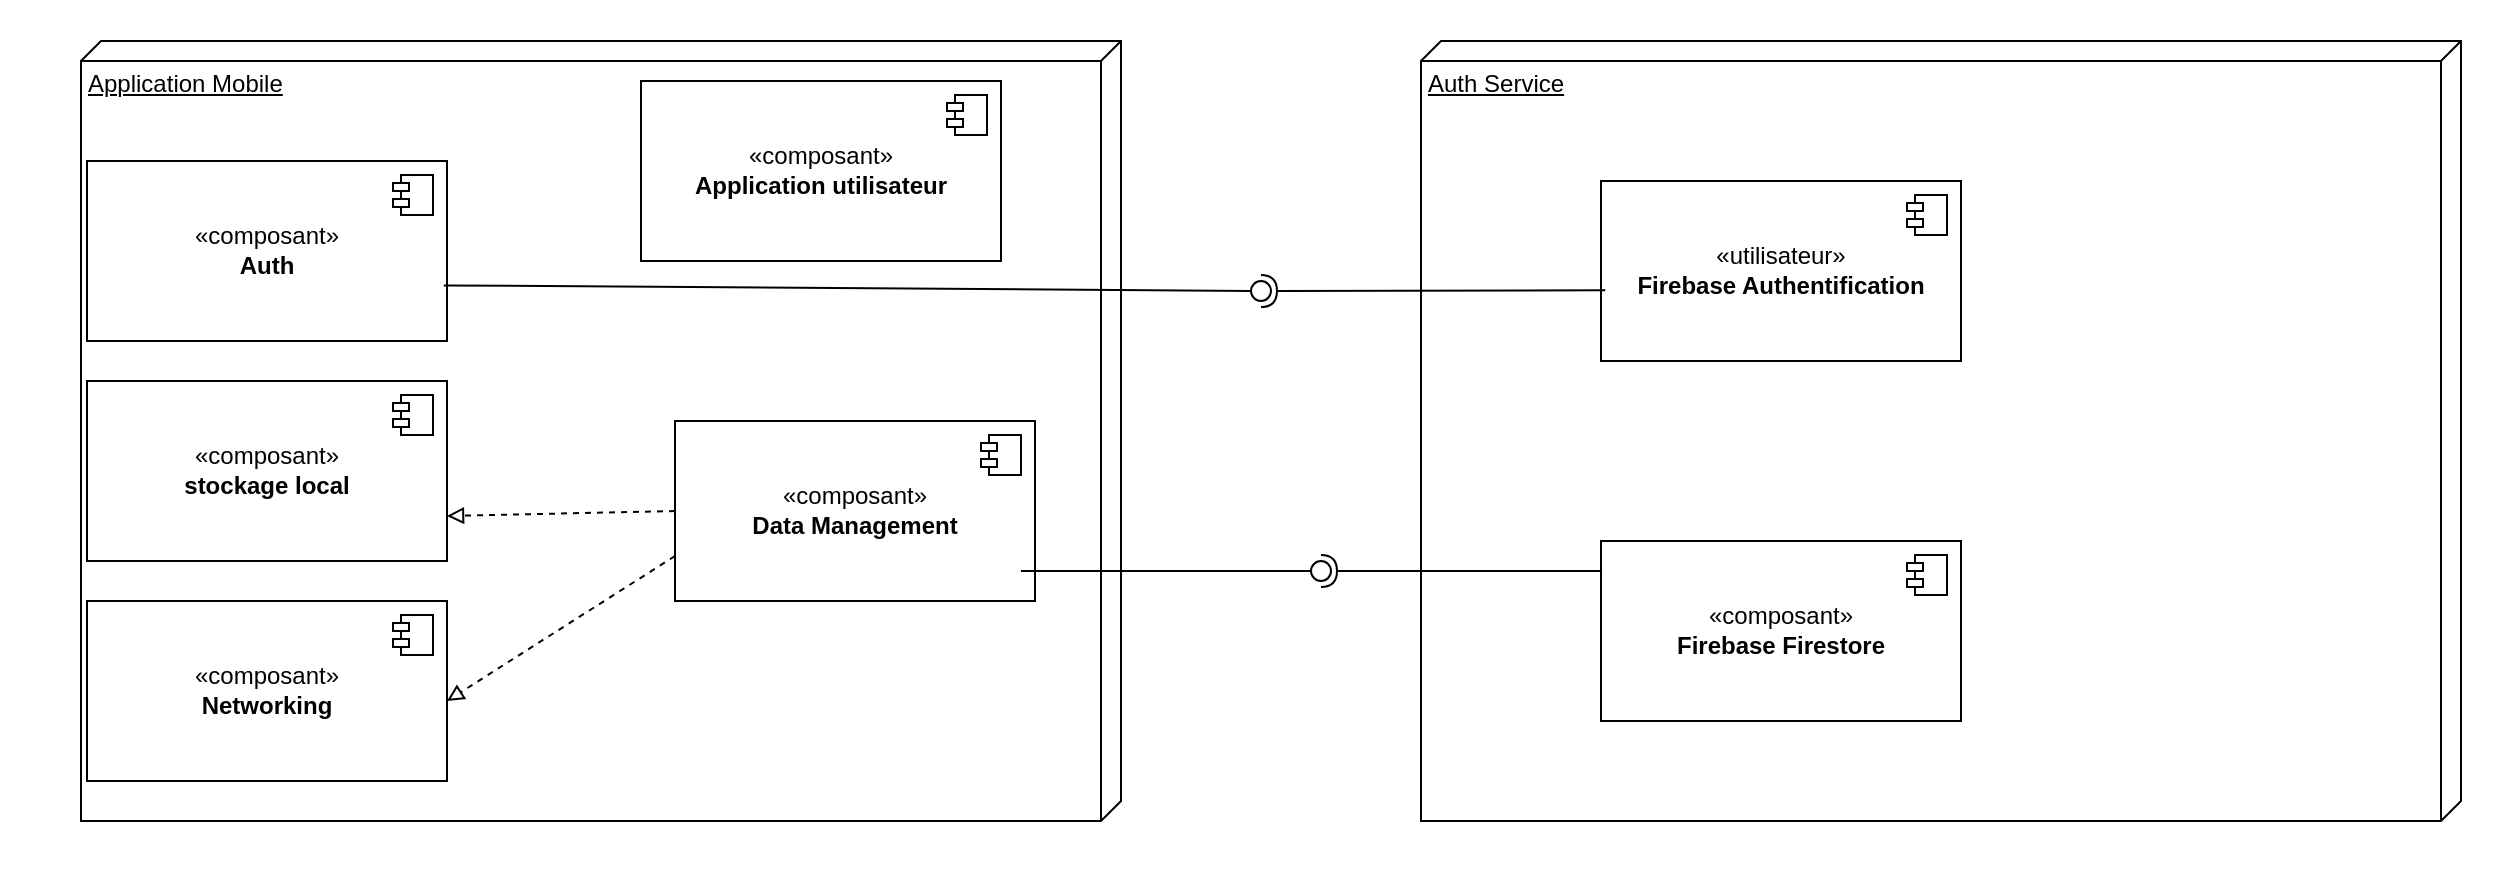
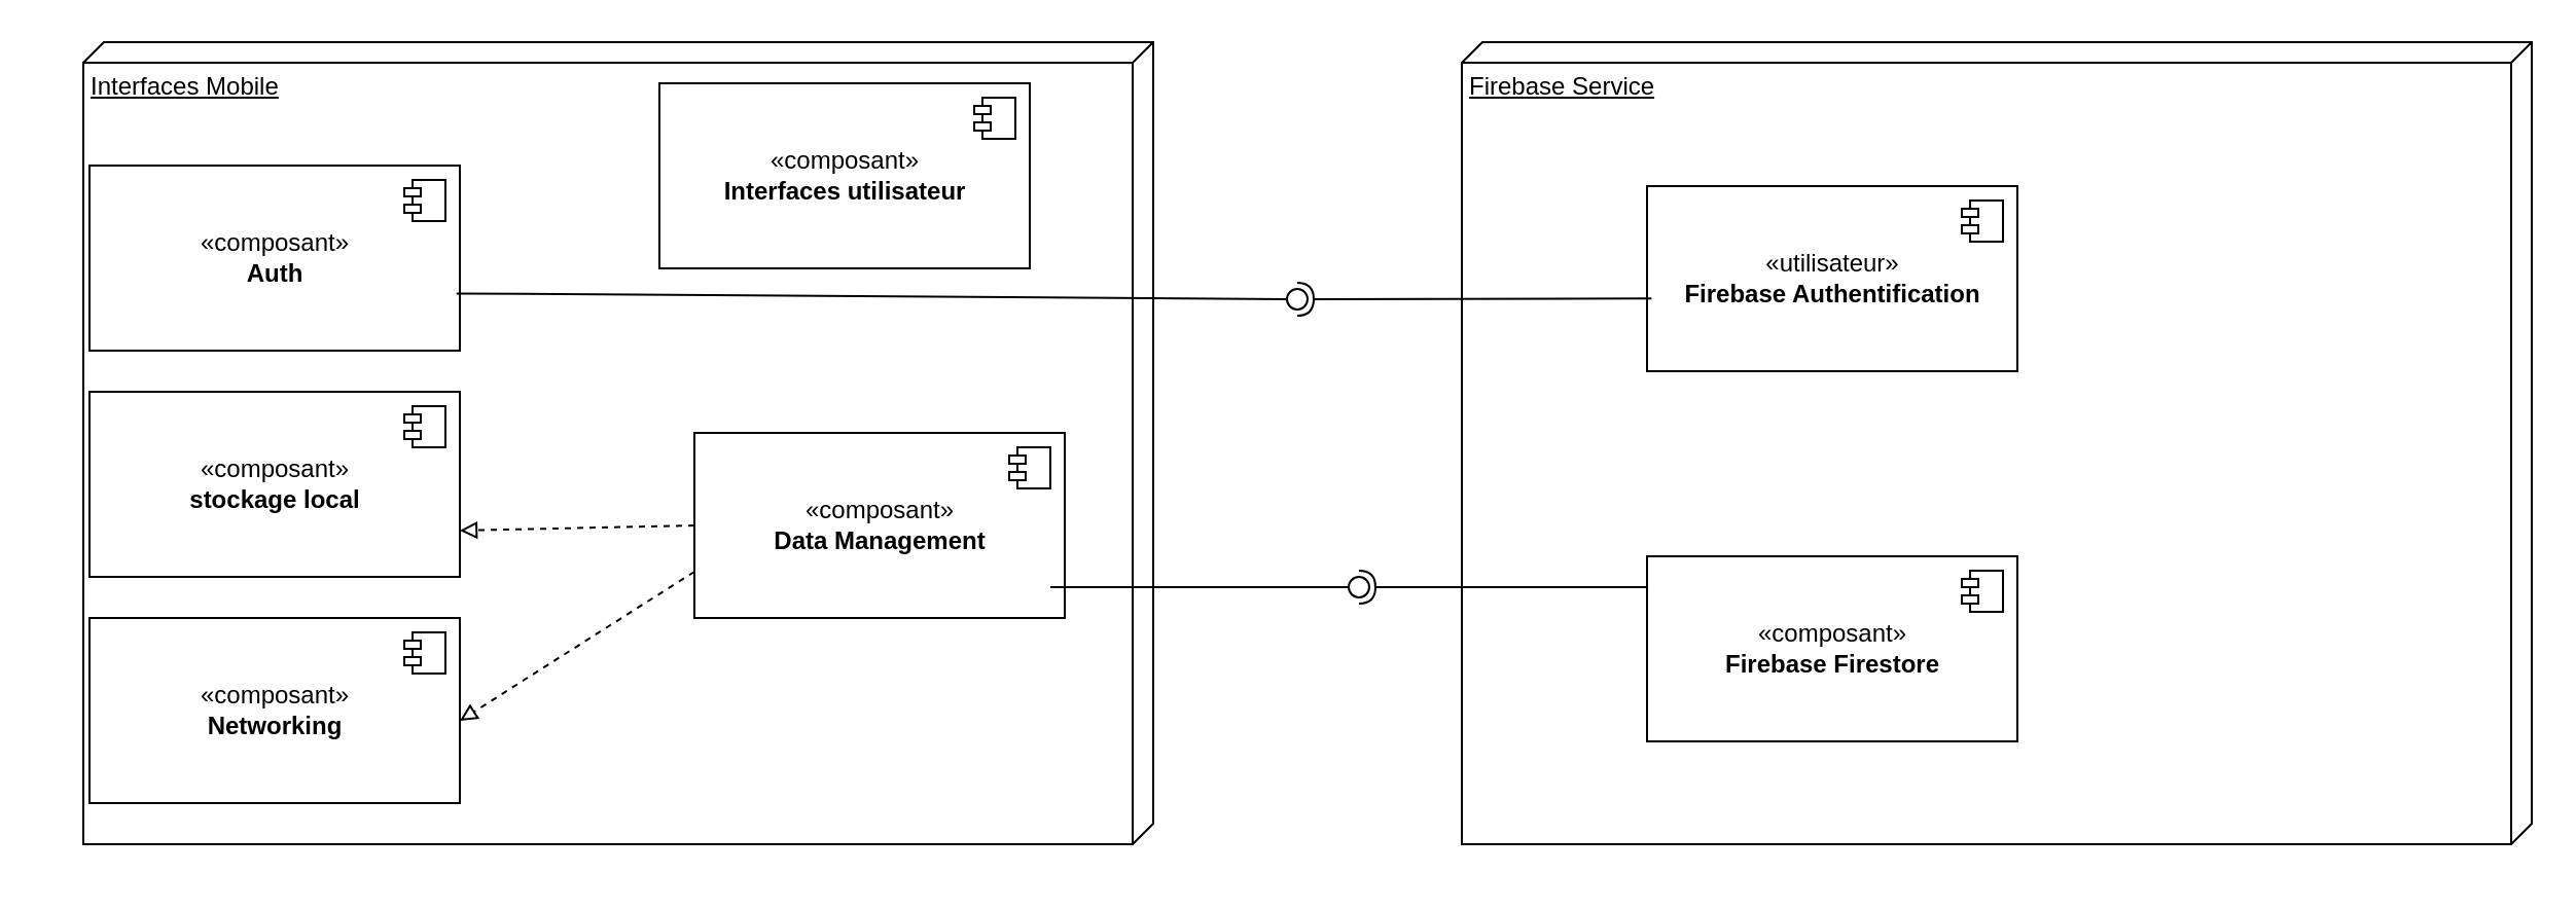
- <mxCell id="3" value="Application Mobile" style="verticalAlign=top;align=left;spacingTop=8;spacingLeft=2;spacingRight=12;shape=cube;size=10;direction=south;fontStyle=4;html=1;container=1;" vertex="1" parent="2"><mxGeometry x="20" y="-10" width="520" height="390" as="geometry" /></mxCell>
+ <mxCell id="3" value="Interfaces Mobile" style="verticalAlign=top;align=left;spacingTop=8;spacingLeft=2;spacingRight=12;shape=cube;size=10;direction=south;fontStyle=4;html=1;container=1;" vertex="1" parent="2"><mxGeometry x="20" y="-10" width="520" height="390" as="geometry" /></mxCell>
- <mxCell id="19" value="Auth Service" style="verticalAlign=top;align=left;spacingTop=8;spacingLeft=2;spacingRight=12;shape=cube;size=10;direction=south;fontStyle=4;html=1;container=1;" vertex="1" parent="18"><mxGeometry x="20" y="-10" width="520" height="390" as="geometry" /></mxCell>
+ <mxCell id="19" value="Firebase Service" style="verticalAlign=top;align=left;spacingTop=8;spacingLeft=2;spacingRight=12;shape=cube;size=10;direction=south;fontStyle=4;html=1;container=1;" vertex="1" parent="18"><mxGeometry x="20" y="-10" width="520" height="390" as="geometry" /></mxCell>
- <mxCell id="10" value="«composant»&lt;br&gt;&lt;b&gt;Application utilisateur&lt;/b&gt;" style="html=1;dropTarget=0;" vertex="1" parent="3"><mxGeometry x="280" y="20" width="180" height="90" as="geometry" /></mxCell>
+ <mxCell id="10" value="«composant»&lt;br&gt;&lt;b&gt;Interfaces utilisateur&lt;/b&gt;" style="html=1;dropTarget=0;" vertex="1" parent="3"><mxGeometry x="280" y="20" width="180" height="90" as="geometry" /></mxCell>
